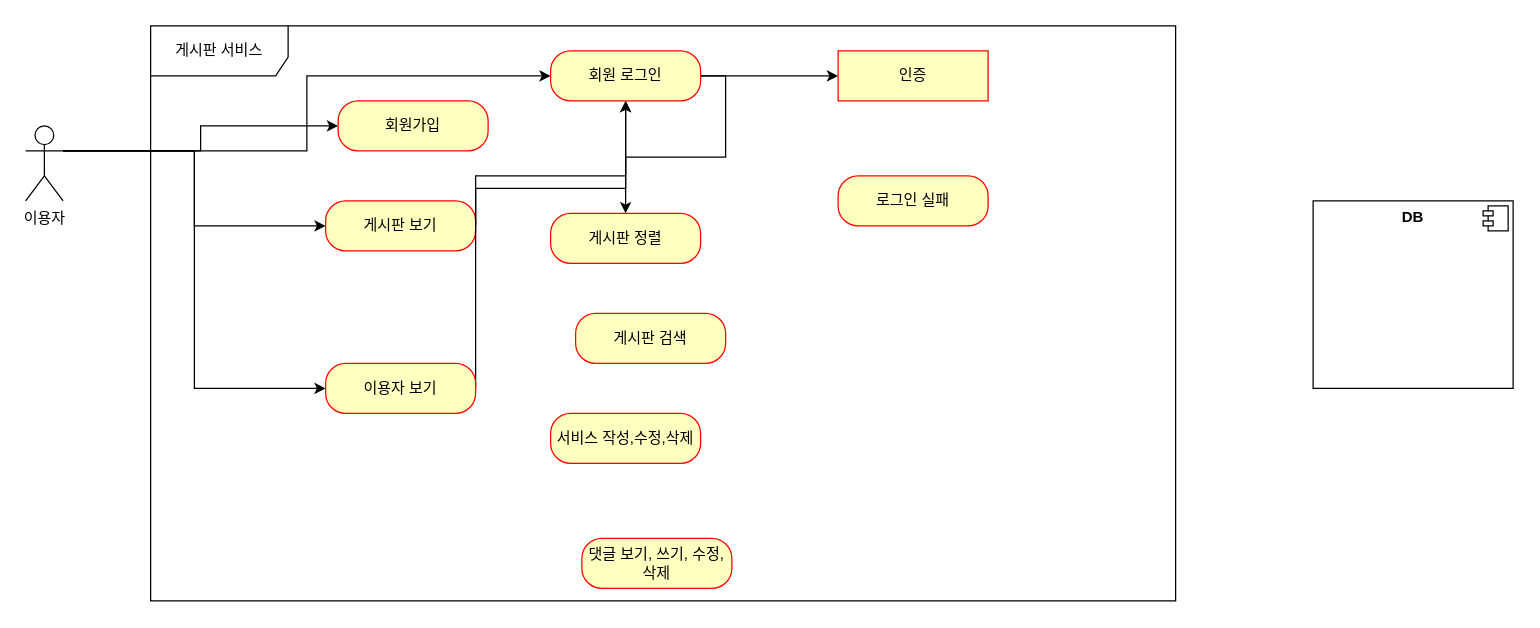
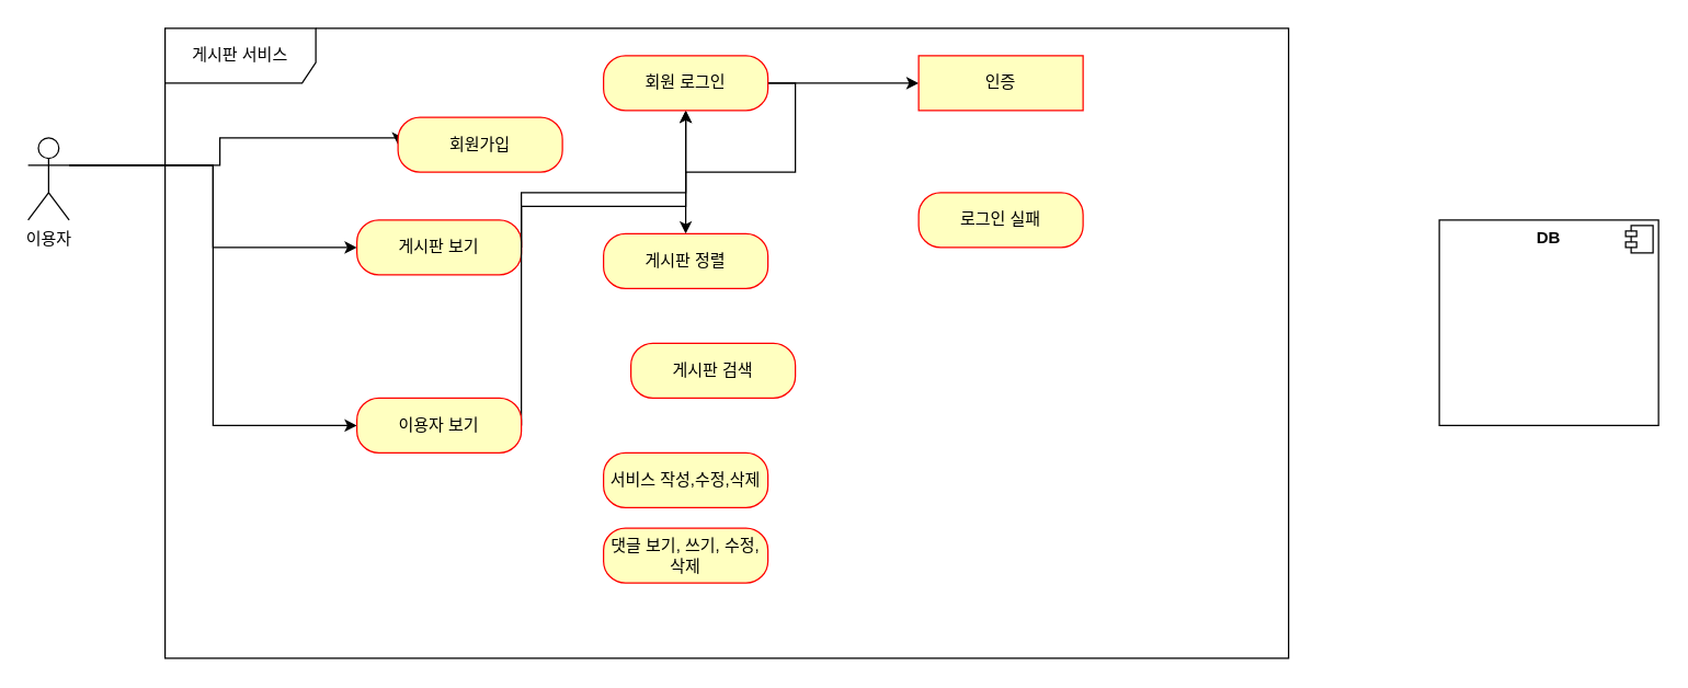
- <mxCell id="2" style="edgeStyle=orthogonalEdgeStyle;rounded=0;orthogonalLoop=1;jettySize=auto;html=1;exitX=1;exitY=0.333;exitDx=0;exitDy=0;exitPerimeter=0;entryX=0;entryY=0.5;entryDx=0;entryDy=0;endArrow=classic;endFill=1;" edge="1" parent="1" source="6" target="15"><mxGeometry relative="1" as="geometry" /></mxCell>
- <mxCell id="8" value="회원가입" style="rounded=1;whiteSpace=wrap;html=1;arcSize=40;fontColor=#000000;fillColor=#ffffc0;strokeColor=#ff0000;" vertex="1" parent="1"><mxGeometry x="270" y="80" width="120" height="40" as="geometry" /></mxCell>
+ <mxCell id="8" value="회원가입" style="rounded=1;whiteSpace=wrap;html=1;arcSize=40;fontColor=#000000;fillColor=#ffffc0;strokeColor=#ff0000;" vertex="1" parent="1"><mxGeometry x="290" y="85" width="120" height="40" as="geometry" /></mxCell>
- <mxCell id="21" value="댓글 보기, 쓰기, 수정, 삭제" style="rounded=1;whiteSpace=wrap;html=1;arcSize=40;fontColor=#000000;fillColor=#ffffc0;strokeColor=#ff0000;" vertex="1" parent="1"><mxGeometry x="465" y="430" width="120" height="40" as="geometry" /></mxCell>
+ <mxCell id="21" value="댓글 보기, 쓰기, 수정, 삭제" style="rounded=1;whiteSpace=wrap;html=1;arcSize=40;fontColor=#000000;fillColor=#ffffc0;strokeColor=#ff0000;" vertex="1" parent="1"><mxGeometry x="440" y="385" width="120" height="40" as="geometry" /></mxCell>
